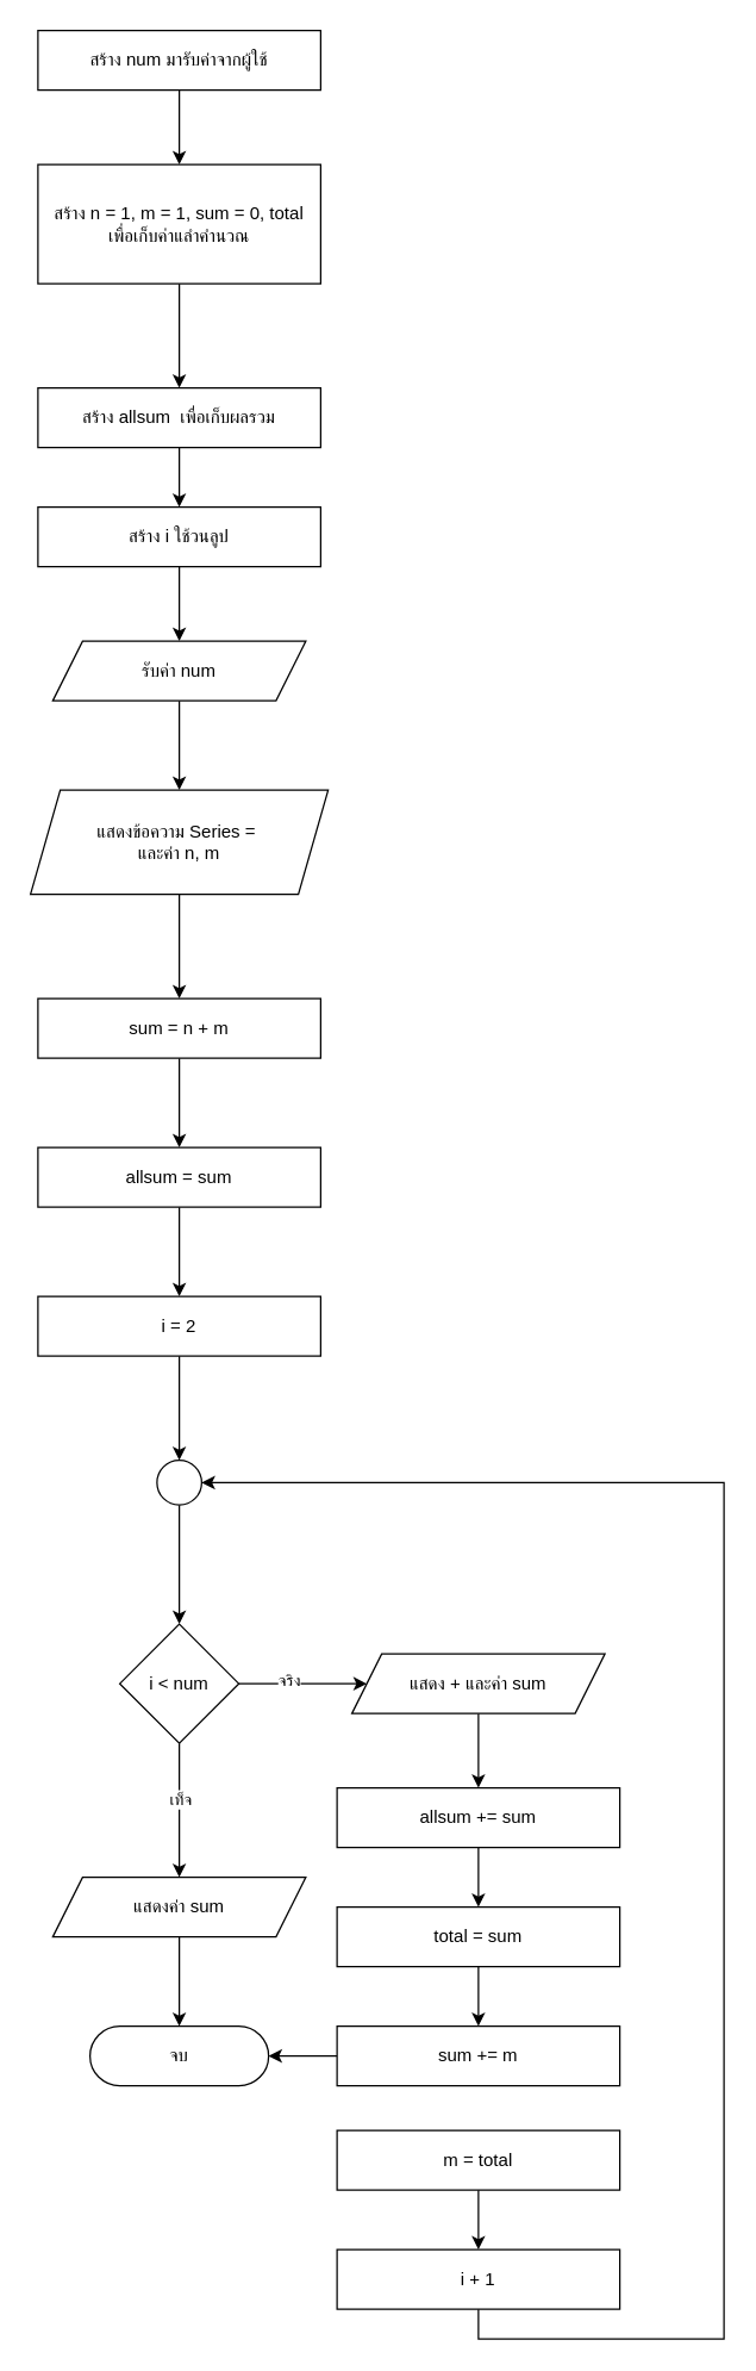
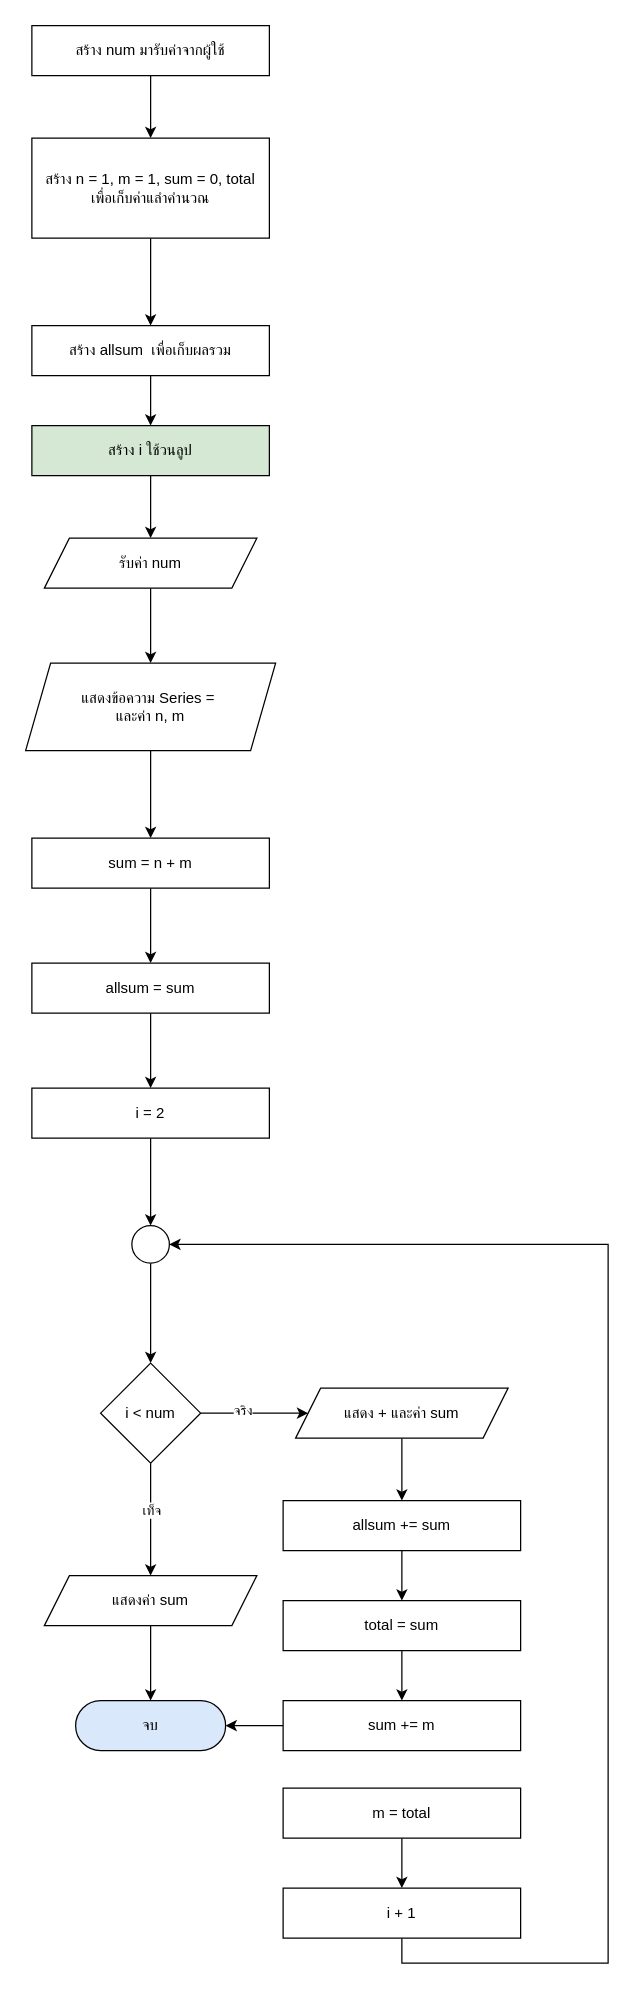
- <mxCell id="17" value="สร้าง i ใช้วนลูป" style="rounded=0;whiteSpace=wrap;html=1;" vertex="1" parent="1"><mxGeometry x="25" y="340" width="190" height="40" as="geometry" /></mxCell>
+ <mxCell id="17" value="สร้าง i ใช้วนลูป" style="rounded=0;whiteSpace=wrap;html=1;fillColor=#d5e8d4;" vertex="1" parent="1"><mxGeometry x="25" y="340" width="190" height="40" as="geometry" /></mxCell>
- <mxCell id="29" value="จบ" style="rounded=1;whiteSpace=wrap;html=1;arcSize=50;" vertex="1" parent="1"><mxGeometry x="60" y="1360" width="120" height="40" as="geometry" /></mxCell>
+ <mxCell id="29" value="จบ" style="rounded=1;whiteSpace=wrap;html=1;arcSize=50;fillColor=#dae8fc;" vertex="1" parent="1"><mxGeometry x="60" y="1360" width="120" height="40" as="geometry" /></mxCell>
